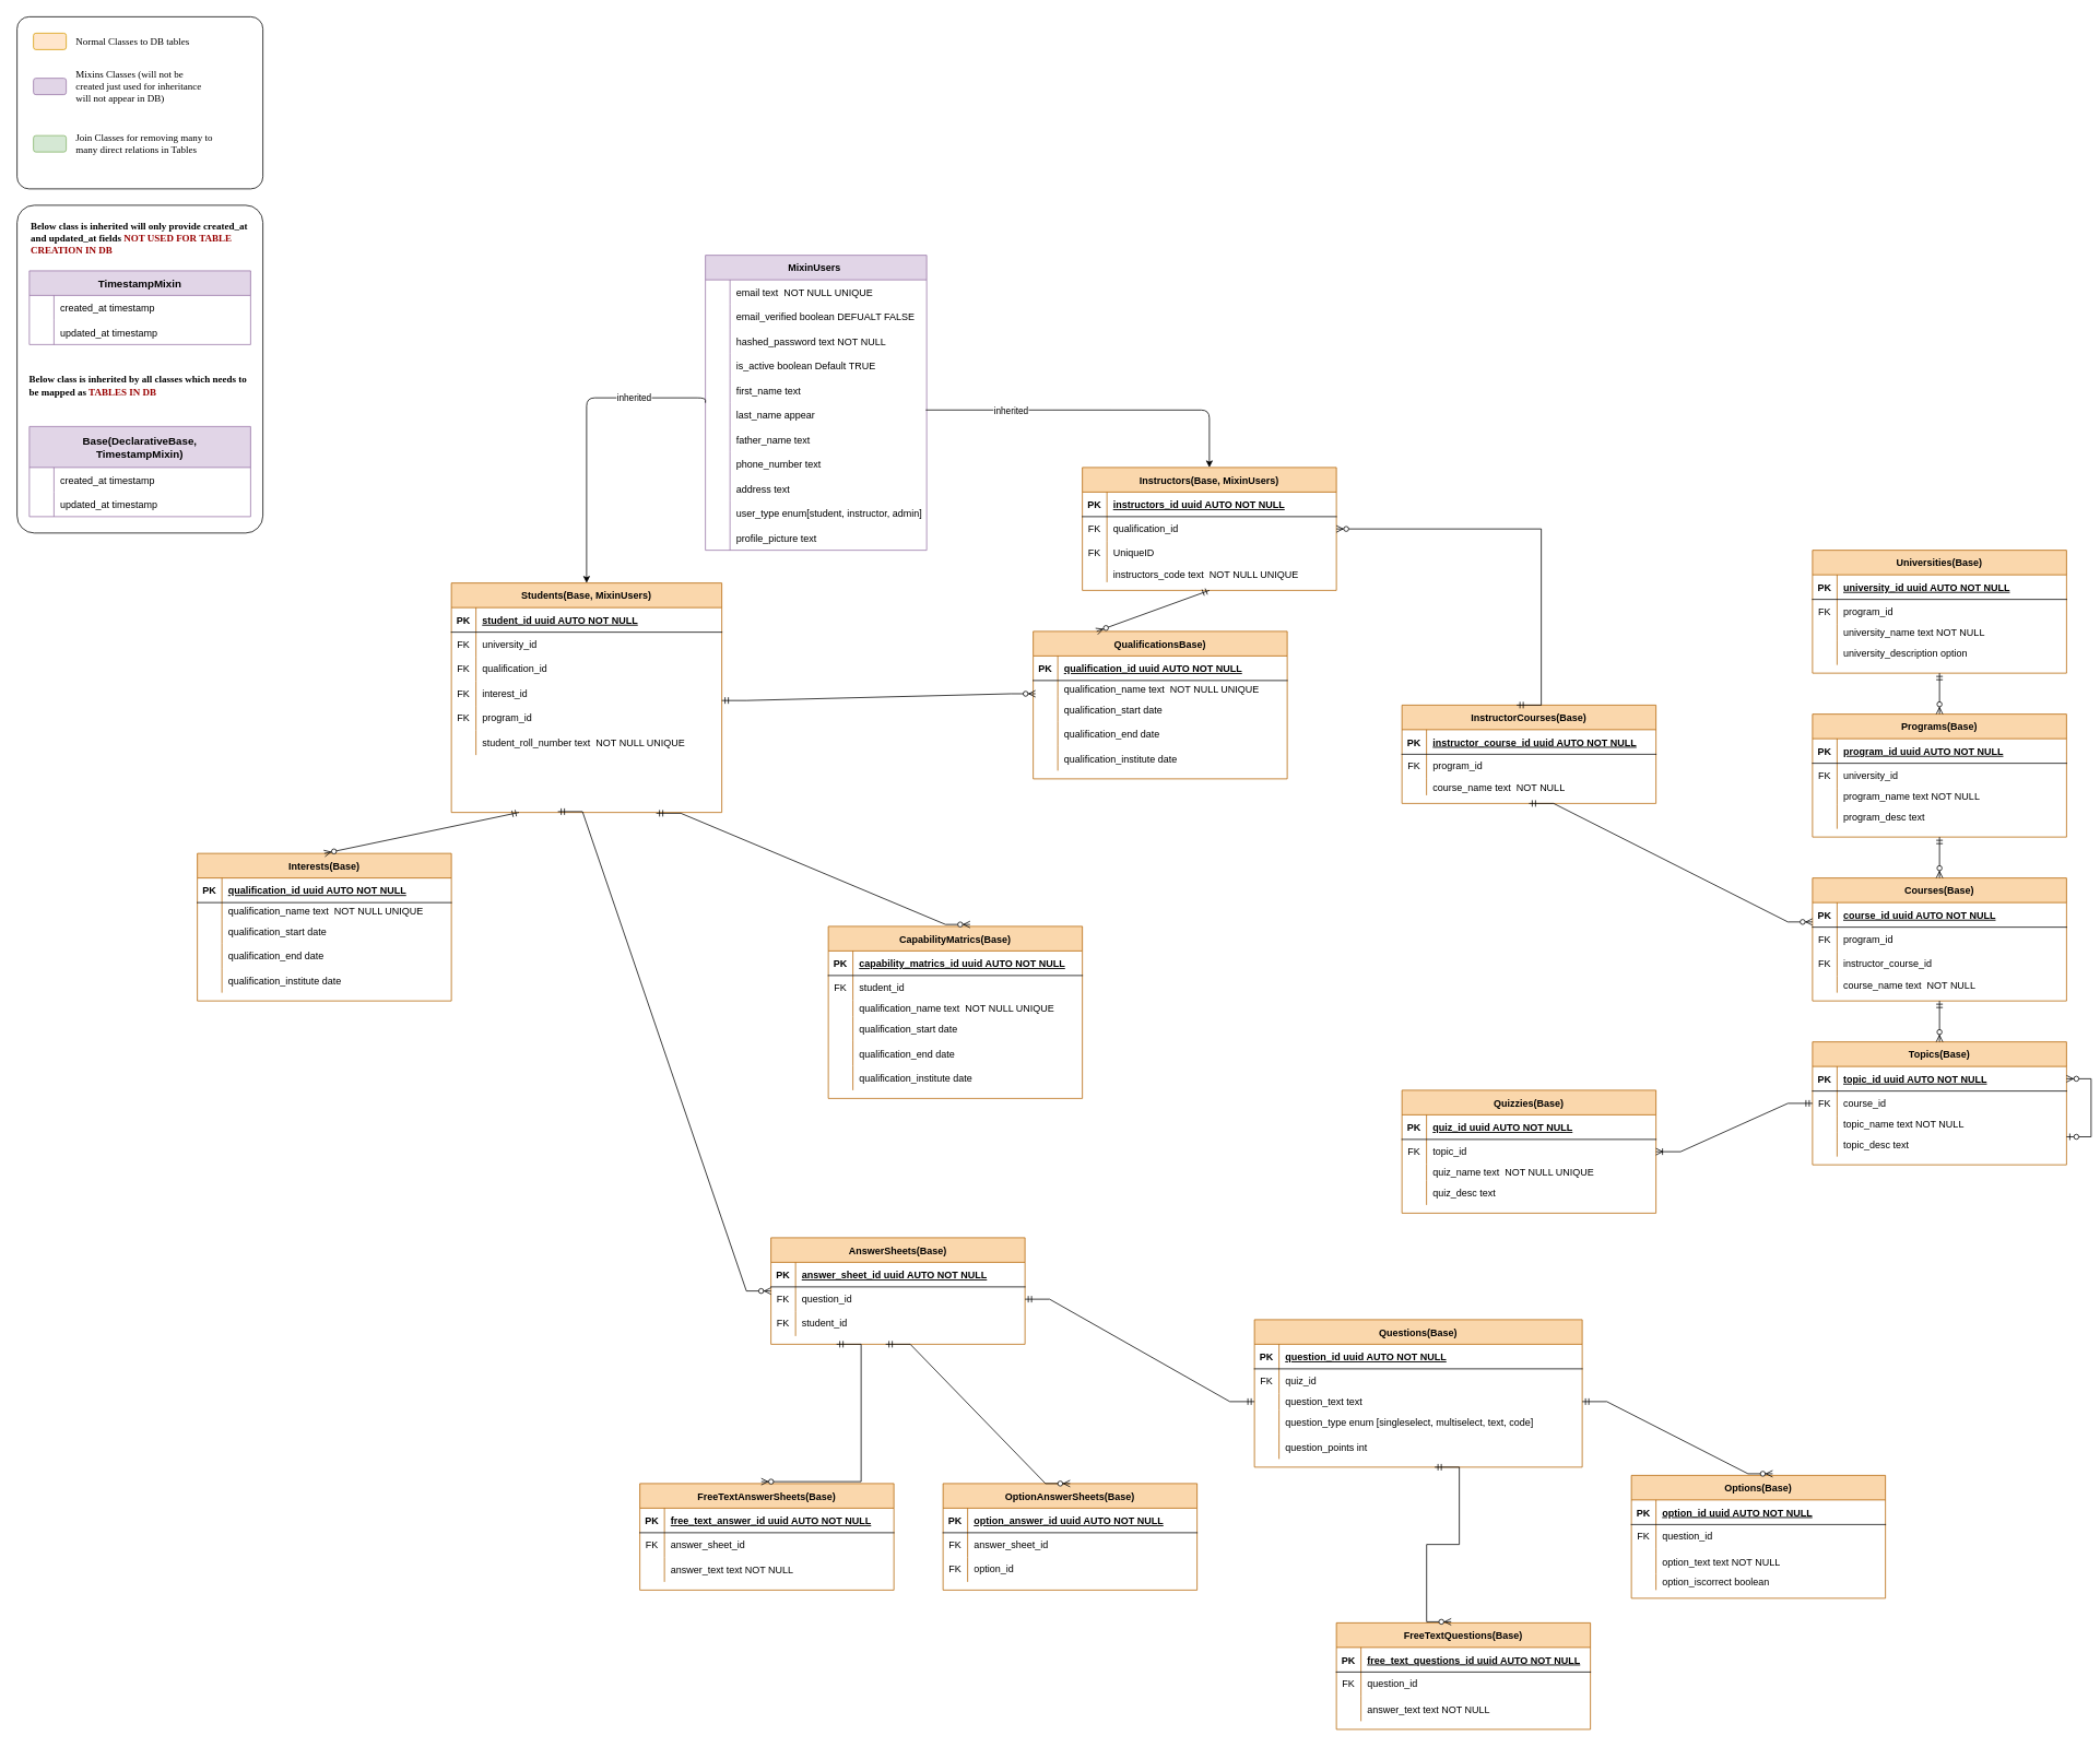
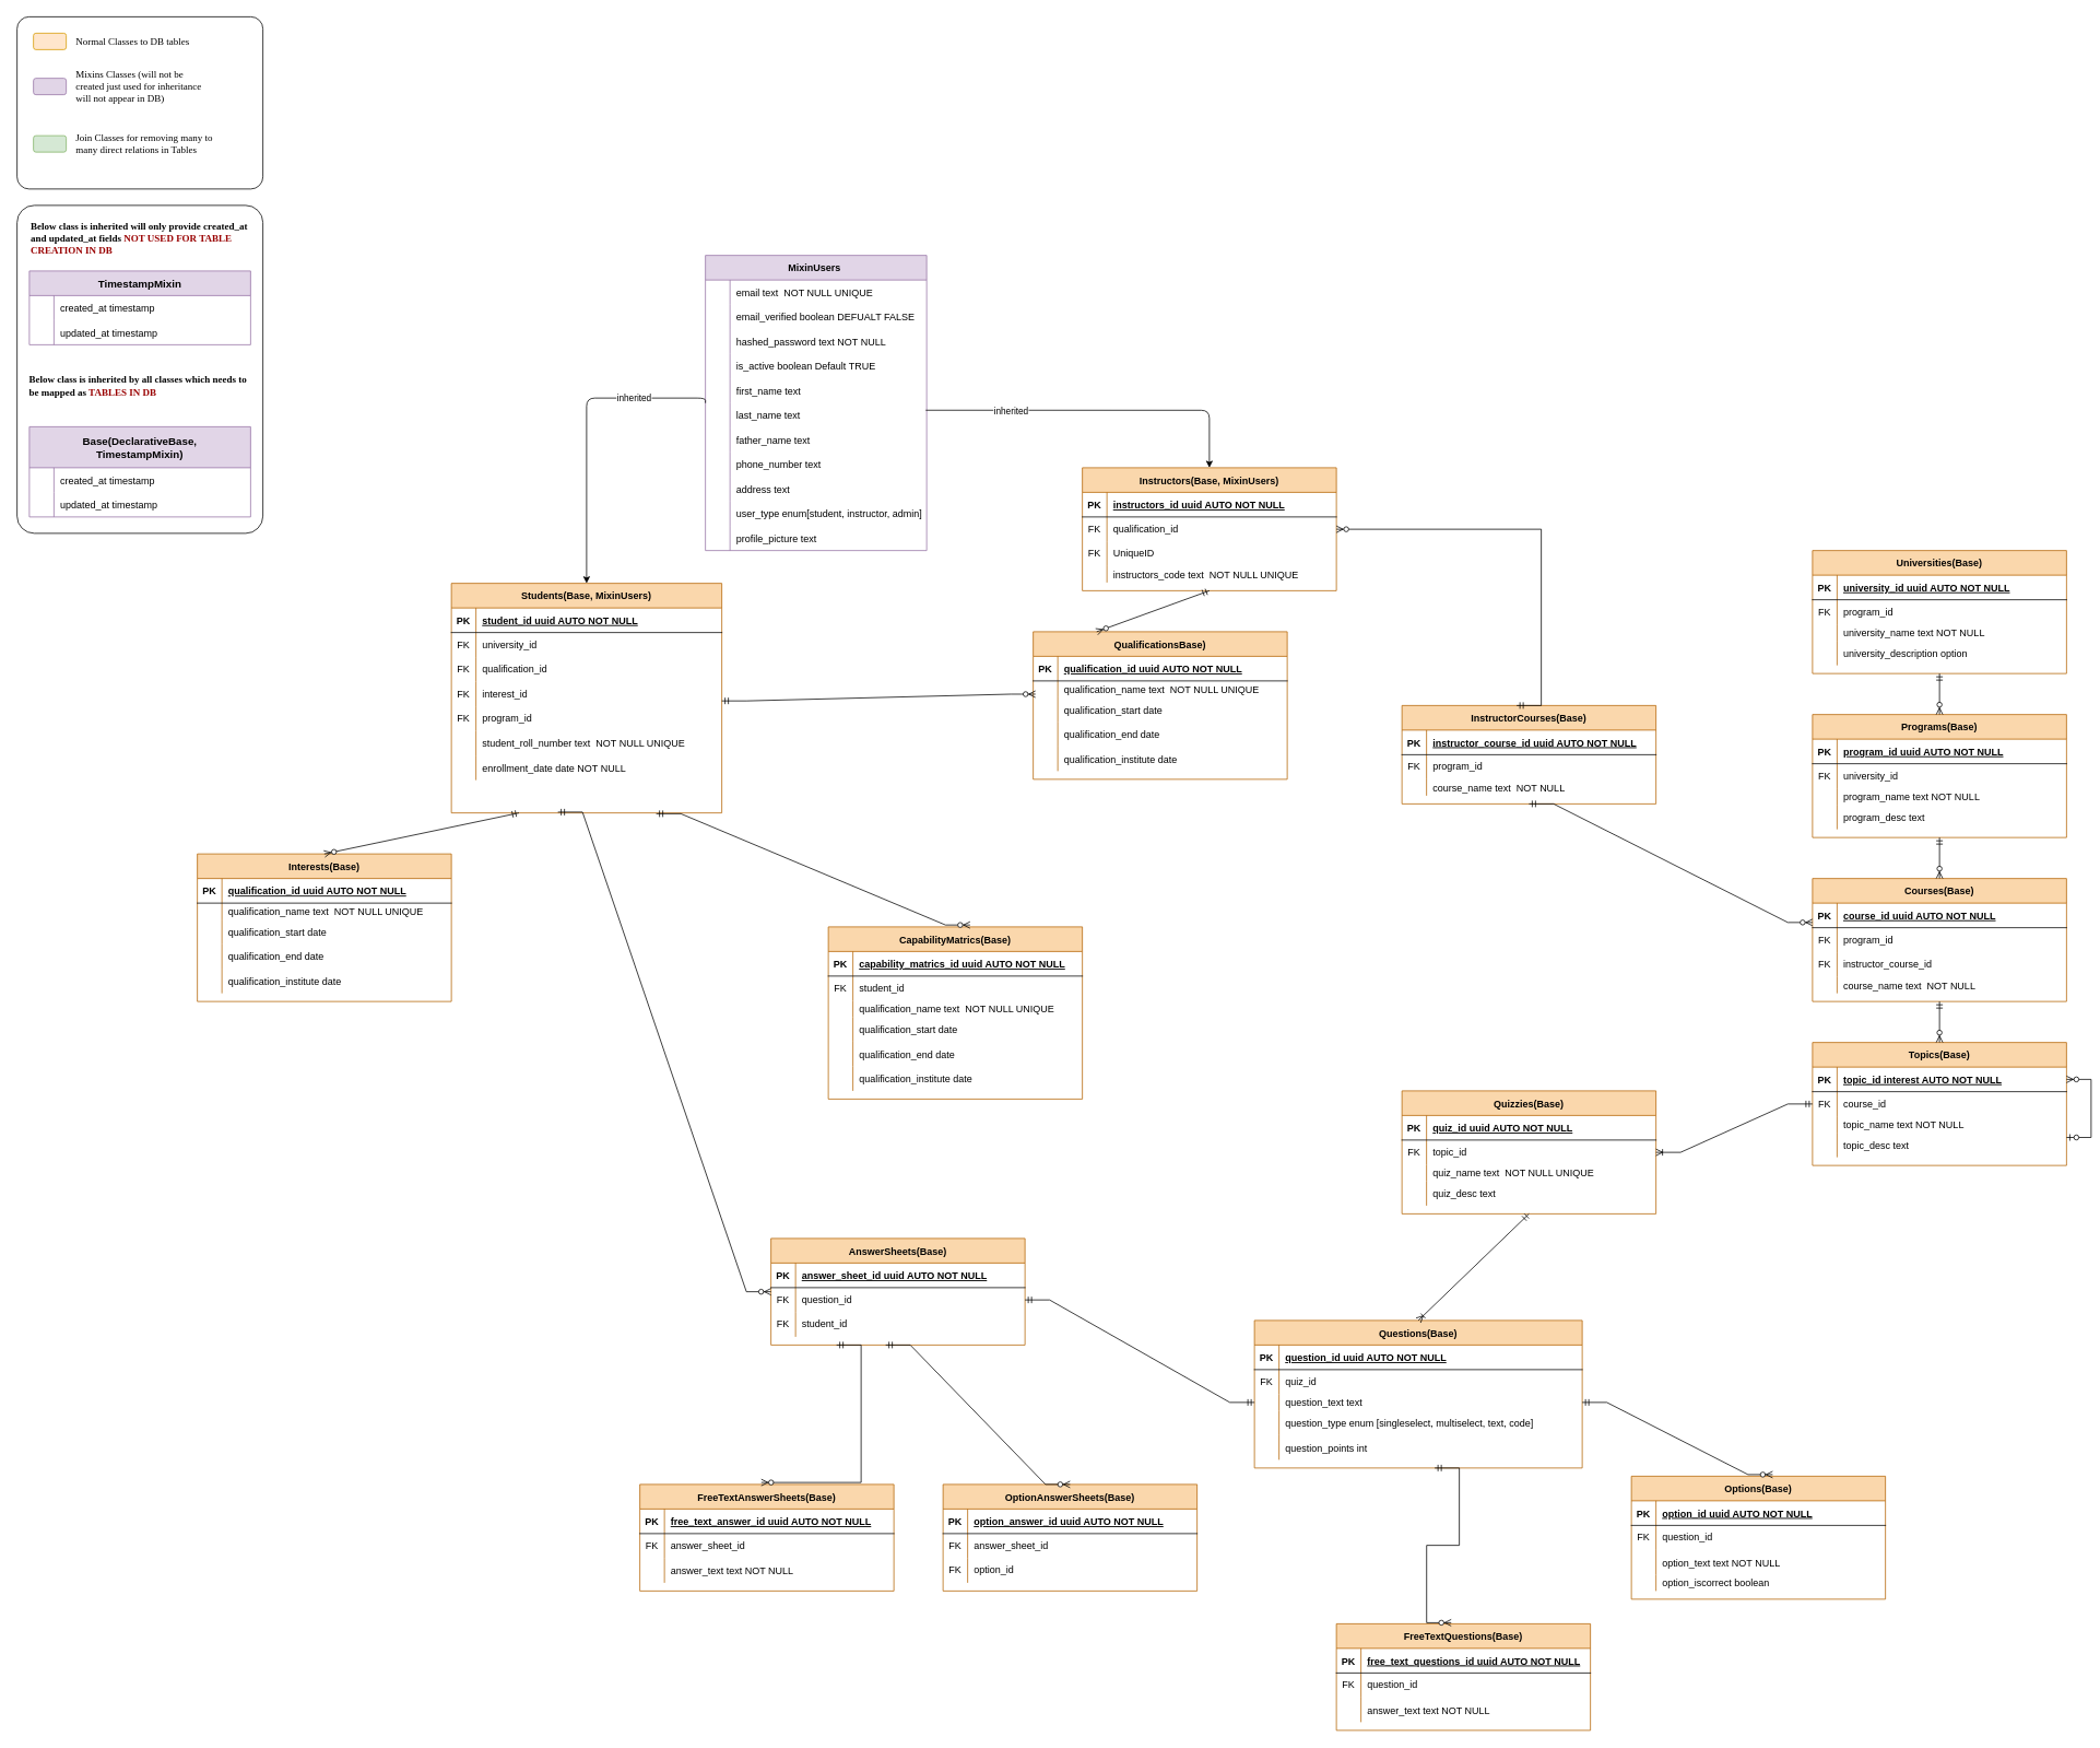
- <mxCell id="20" value="last_name appear" style="shape=partialRectangle;connectable=0;fillColor=none;top=0;left=0;bottom=0;right=0;align=left;spacingLeft=6;overflow=hidden;rounded=0;" parent="18" vertex="1"><mxGeometry x="30" width="240" height="30" as="geometry"><mxRectangle width="240" height="30" as="alternateBounds" /></mxGeometry></mxCell>
+ <mxCell id="20" value="last_name text" style="shape=partialRectangle;connectable=0;fillColor=none;top=0;left=0;bottom=0;right=0;align=left;spacingLeft=6;overflow=hidden;rounded=0;" parent="18" vertex="1"><mxGeometry x="30" width="240" height="30" as="geometry"><mxRectangle width="240" height="30" as="alternateBounds" /></mxGeometry></mxCell>
+ <mxCell id="57" value="enrollment_date date NOT NULL" style="shape=partialRectangle;overflow=hidden;connectable=0;fillColor=none;top=0;left=0;bottom=0;right=0;align=left;spacingLeft=6;rounded=0;" parent="55" vertex="1"><mxGeometry x="30" width="300" height="30" as="geometry"><mxRectangle width="300" height="30" as="alternateBounds" /></mxGeometry></mxCell>
- <mxCell id="206" value="topic_id uuid AUTO NOT NULL " style="shape=partialRectangle;overflow=hidden;connectable=0;fillColor=none;top=0;left=0;bottom=0;right=0;align=left;spacingLeft=6;fontStyle=5;rounded=0;" vertex="1" parent="204"><mxGeometry x="30" width="280" height="30" as="geometry"><mxRectangle width="280" height="30" as="alternateBounds" /></mxGeometry></mxCell>
+ <mxCell id="206" value="topic_id interest AUTO NOT NULL " style="shape=partialRectangle;overflow=hidden;connectable=0;fillColor=none;top=0;left=0;bottom=0;right=0;align=left;spacingLeft=6;fontStyle=5;rounded=0;" vertex="1" parent="204"><mxGeometry x="30" width="280" height="30" as="geometry"><mxRectangle width="280" height="30" as="alternateBounds" /></mxGeometry></mxCell>
+ <mxCell id="161" value="" style="edgeStyle=entityRelationEdgeStyle;fontSize=12;html=1;endArrow=ERoneToMany;startArrow=ERmandOne;rounded=0;entryX=0.5;entryY=0;entryDx=0;entryDy=0;exitX=0.5;exitY=1;exitDx=0;exitDy=0;noEdgeStyle=1;" edge="1" parent="1" source="84" target="145"><mxGeometry width="100" height="100" relative="1" as="geometry"><mxPoint x="1270" y="1460" as="sourcePoint" /><mxPoint x="1370" y="1360" as="targetPoint" /></mxGeometry></mxCell>
